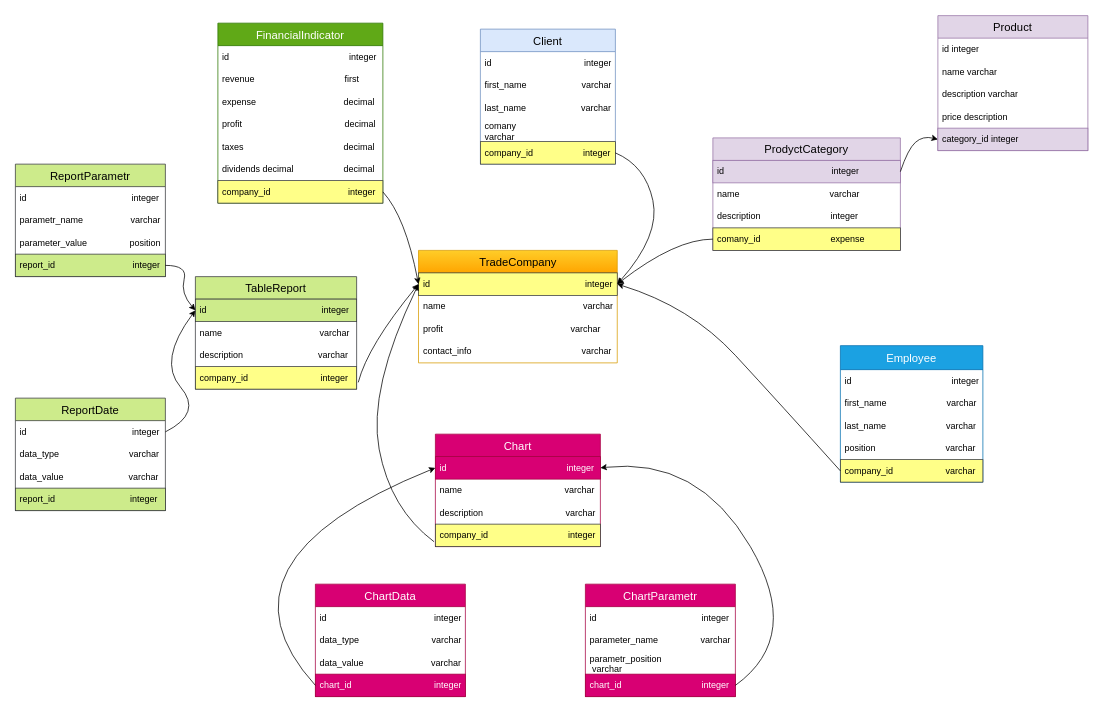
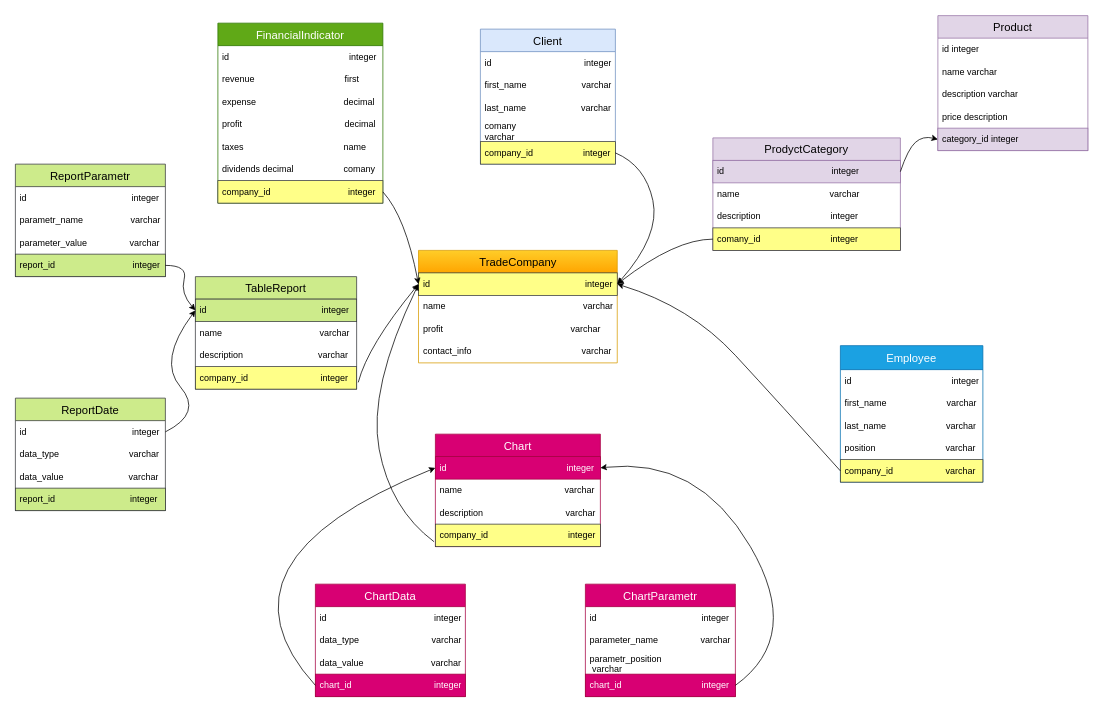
- <mxCell id="7" value="taxes&amp;nbsp; &amp;nbsp; &amp;nbsp; &amp;nbsp; &amp;nbsp; &amp;nbsp; &amp;nbsp; &amp;nbsp; &amp;nbsp; &amp;nbsp; &amp;nbsp; &amp;nbsp; &amp;nbsp; &amp;nbsp; &amp;nbsp; &amp;nbsp; &amp;nbsp; &amp;nbsp; &amp;nbsp; &amp;nbsp; decimal" style="text;strokeColor=none;fillColor=none;align=left;verticalAlign=middle;spacingLeft=4;spacingRight=4;overflow=hidden;points=[[0,0.5],[1,0.5]];portConstraint=eastwest;rotatable=0;whiteSpace=wrap;html=1;" vertex="1" parent="2"><mxGeometry y="150" width="220" height="30" as="geometry" /></mxCell>
+ <mxCell id="7" value="taxes&amp;nbsp; &amp;nbsp; &amp;nbsp; &amp;nbsp; &amp;nbsp; &amp;nbsp; &amp;nbsp; &amp;nbsp; &amp;nbsp; &amp;nbsp; &amp;nbsp; &amp;nbsp; &amp;nbsp; &amp;nbsp; &amp;nbsp; &amp;nbsp; &amp;nbsp; &amp;nbsp; &amp;nbsp; &amp;nbsp; name" style="text;strokeColor=none;fillColor=none;align=left;verticalAlign=middle;spacingLeft=4;spacingRight=4;overflow=hidden;points=[[0,0.5],[1,0.5]];portConstraint=eastwest;rotatable=0;whiteSpace=wrap;html=1;" vertex="1" parent="2"><mxGeometry y="150" width="220" height="30" as="geometry" /></mxCell>
- <mxCell id="8" value="dividends decimal&amp;nbsp; &amp;nbsp; &amp;nbsp; &amp;nbsp; &amp;nbsp; &amp;nbsp; &amp;nbsp; &amp;nbsp; &amp;nbsp; &amp;nbsp; decimal" style="text;strokeColor=none;fillColor=none;align=left;verticalAlign=middle;spacingLeft=4;spacingRight=4;overflow=hidden;points=[[0,0.5],[1,0.5]];portConstraint=eastwest;rotatable=0;whiteSpace=wrap;html=1;" vertex="1" parent="2"><mxGeometry y="180" width="220" height="30" as="geometry" /></mxCell>
+ <mxCell id="8" value="dividends decimal&amp;nbsp; &amp;nbsp; &amp;nbsp; &amp;nbsp; &amp;nbsp; &amp;nbsp; &amp;nbsp; &amp;nbsp; &amp;nbsp; &amp;nbsp; comany" style="text;strokeColor=none;fillColor=none;align=left;verticalAlign=middle;spacingLeft=4;spacingRight=4;overflow=hidden;points=[[0,0.5],[1,0.5]];portConstraint=eastwest;rotatable=0;whiteSpace=wrap;html=1;" vertex="1" parent="2"><mxGeometry y="180" width="220" height="30" as="geometry" /></mxCell>
- <mxCell id="20" value="comany_id&amp;nbsp; &amp;nbsp; &amp;nbsp; &amp;nbsp; &amp;nbsp; &amp;nbsp; &amp;nbsp; &amp;nbsp; &amp;nbsp; &amp;nbsp; &amp;nbsp; &amp;nbsp; &amp;nbsp; &amp;nbsp; expense" style="text;strokeColor=#36393d;fillColor=#ffff88;align=left;verticalAlign=middle;spacingLeft=4;spacingRight=4;overflow=hidden;points=[[0,0.5],[1,0.5]];portConstraint=eastwest;rotatable=0;whiteSpace=wrap;html=1;" vertex="1" parent="16"><mxGeometry y="120" width="250" height="30" as="geometry" /></mxCell>
+ <mxCell id="20" value="comany_id&amp;nbsp; &amp;nbsp; &amp;nbsp; &amp;nbsp; &amp;nbsp; &amp;nbsp; &amp;nbsp; &amp;nbsp; &amp;nbsp; &amp;nbsp; &amp;nbsp; &amp;nbsp; &amp;nbsp; &amp;nbsp; integer" style="text;strokeColor=#36393d;fillColor=#ffff88;align=left;verticalAlign=middle;spacingLeft=4;spacingRight=4;overflow=hidden;points=[[0,0.5],[1,0.5]];portConstraint=eastwest;rotatable=0;whiteSpace=wrap;html=1;" vertex="1" parent="16"><mxGeometry y="120" width="250" height="30" as="geometry" /></mxCell>
- <mxCell id="35" value="parameter_value&amp;nbsp; &amp;nbsp; &amp;nbsp; &amp;nbsp; &amp;nbsp; &amp;nbsp; &amp;nbsp; &amp;nbsp; &amp;nbsp;position" style="text;strokeColor=none;fillColor=none;align=left;verticalAlign=middle;spacingLeft=4;spacingRight=4;overflow=hidden;points=[[0,0.5],[1,0.5]];portConstraint=eastwest;rotatable=0;whiteSpace=wrap;html=1;" vertex="1" parent="32"><mxGeometry y="90" width="200" height="30" as="geometry" /></mxCell>
+ <mxCell id="35" value="parameter_value&amp;nbsp; &amp;nbsp; &amp;nbsp; &amp;nbsp; &amp;nbsp; &amp;nbsp; &amp;nbsp; &amp;nbsp; &amp;nbsp;varchar" style="text;strokeColor=none;fillColor=none;align=left;verticalAlign=middle;spacingLeft=4;spacingRight=4;overflow=hidden;points=[[0,0.5],[1,0.5]];portConstraint=eastwest;rotatable=0;whiteSpace=wrap;html=1;" vertex="1" parent="32"><mxGeometry y="90" width="200" height="30" as="geometry" /></mxCell>
